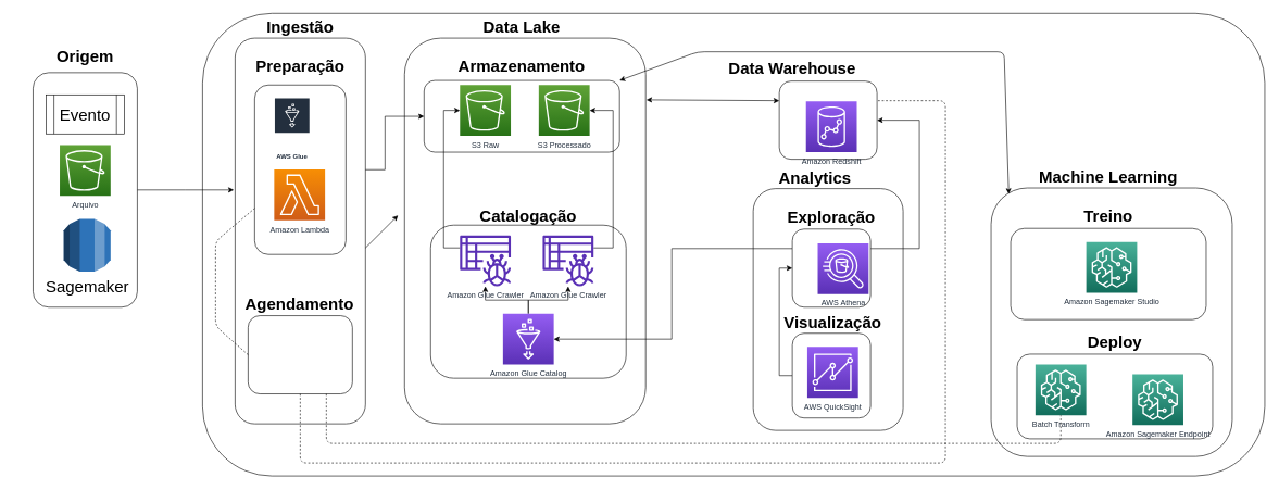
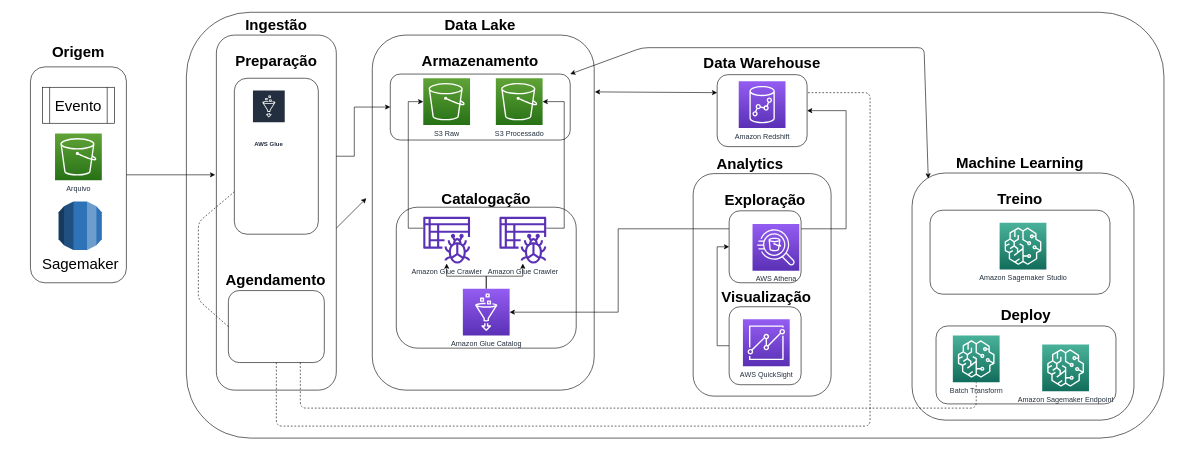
- <mxCell id="37" value="Data Warehouse" style="text;html=1;strokeColor=none;fillColor=none;align=center;verticalAlign=middle;whiteSpace=wrap;rounded=0;fontSize=25;fontStyle=1" vertex="1" parent="1"><mxGeometry x="1105" y="94" width="220" height="20" as="geometry" /></mxCell>
+ <mxCell id="37" value="Data Warehouse" style="text;html=1;strokeColor=none;fillColor=none;align=center;verticalAlign=middle;whiteSpace=wrap;rounded=0;fontSize=25;fontStyle=1" vertex="1" parent="1"><mxGeometry x="1160" y="94" width="220" height="20" as="geometry" /></mxCell>
- <mxCell id="38" value="Amazon Redshift" style="outlineConnect=0;fontColor=#232F3E;gradientColor=#945DF2;gradientDirection=north;fillColor=#5A30B5;strokeColor=#ffffff;dashed=0;verticalLabelPosition=bottom;verticalAlign=top;align=center;html=1;fontSize=12;fontStyle=0;aspect=fixed;shape=mxgraph.aws4.resourceIcon;resIcon=mxgraph.aws4.redshift;" vertex="1" parent="1"><mxGeometry x="1236" y="155" width="78" height="78" as="geometry" /></mxCell>
+ <mxCell id="38" value="Amazon Redshift" style="outlineConnect=0;fontColor=#232F3E;gradientColor=#945DF2;gradientDirection=north;fillColor=#5A30B5;strokeColor=#ffffff;dashed=0;verticalLabelPosition=bottom;verticalAlign=top;align=center;html=1;fontSize=12;fontStyle=0;aspect=fixed;shape=mxgraph.aws4.resourceIcon;resIcon=mxgraph.aws4.redshift;" vertex="1" parent="1"><mxGeometry x="1231" y="135" width="78" height="78" as="geometry" /></mxCell>
- <mxCell id="45" value="Amazon Lambda" style="outlineConnect=0;fontColor=#232F3E;gradientColor=#F78E04;gradientDirection=north;fillColor=#D05C17;strokeColor=#ffffff;dashed=0;verticalLabelPosition=bottom;verticalAlign=top;align=center;html=1;fontSize=12;fontStyle=0;aspect=fixed;shape=mxgraph.aws4.resourceIcon;resIcon=mxgraph.aws4.lambda;" vertex="1" parent="1"><mxGeometry x="420" y="259.5" width="78" height="78" as="geometry" /></mxCell>
